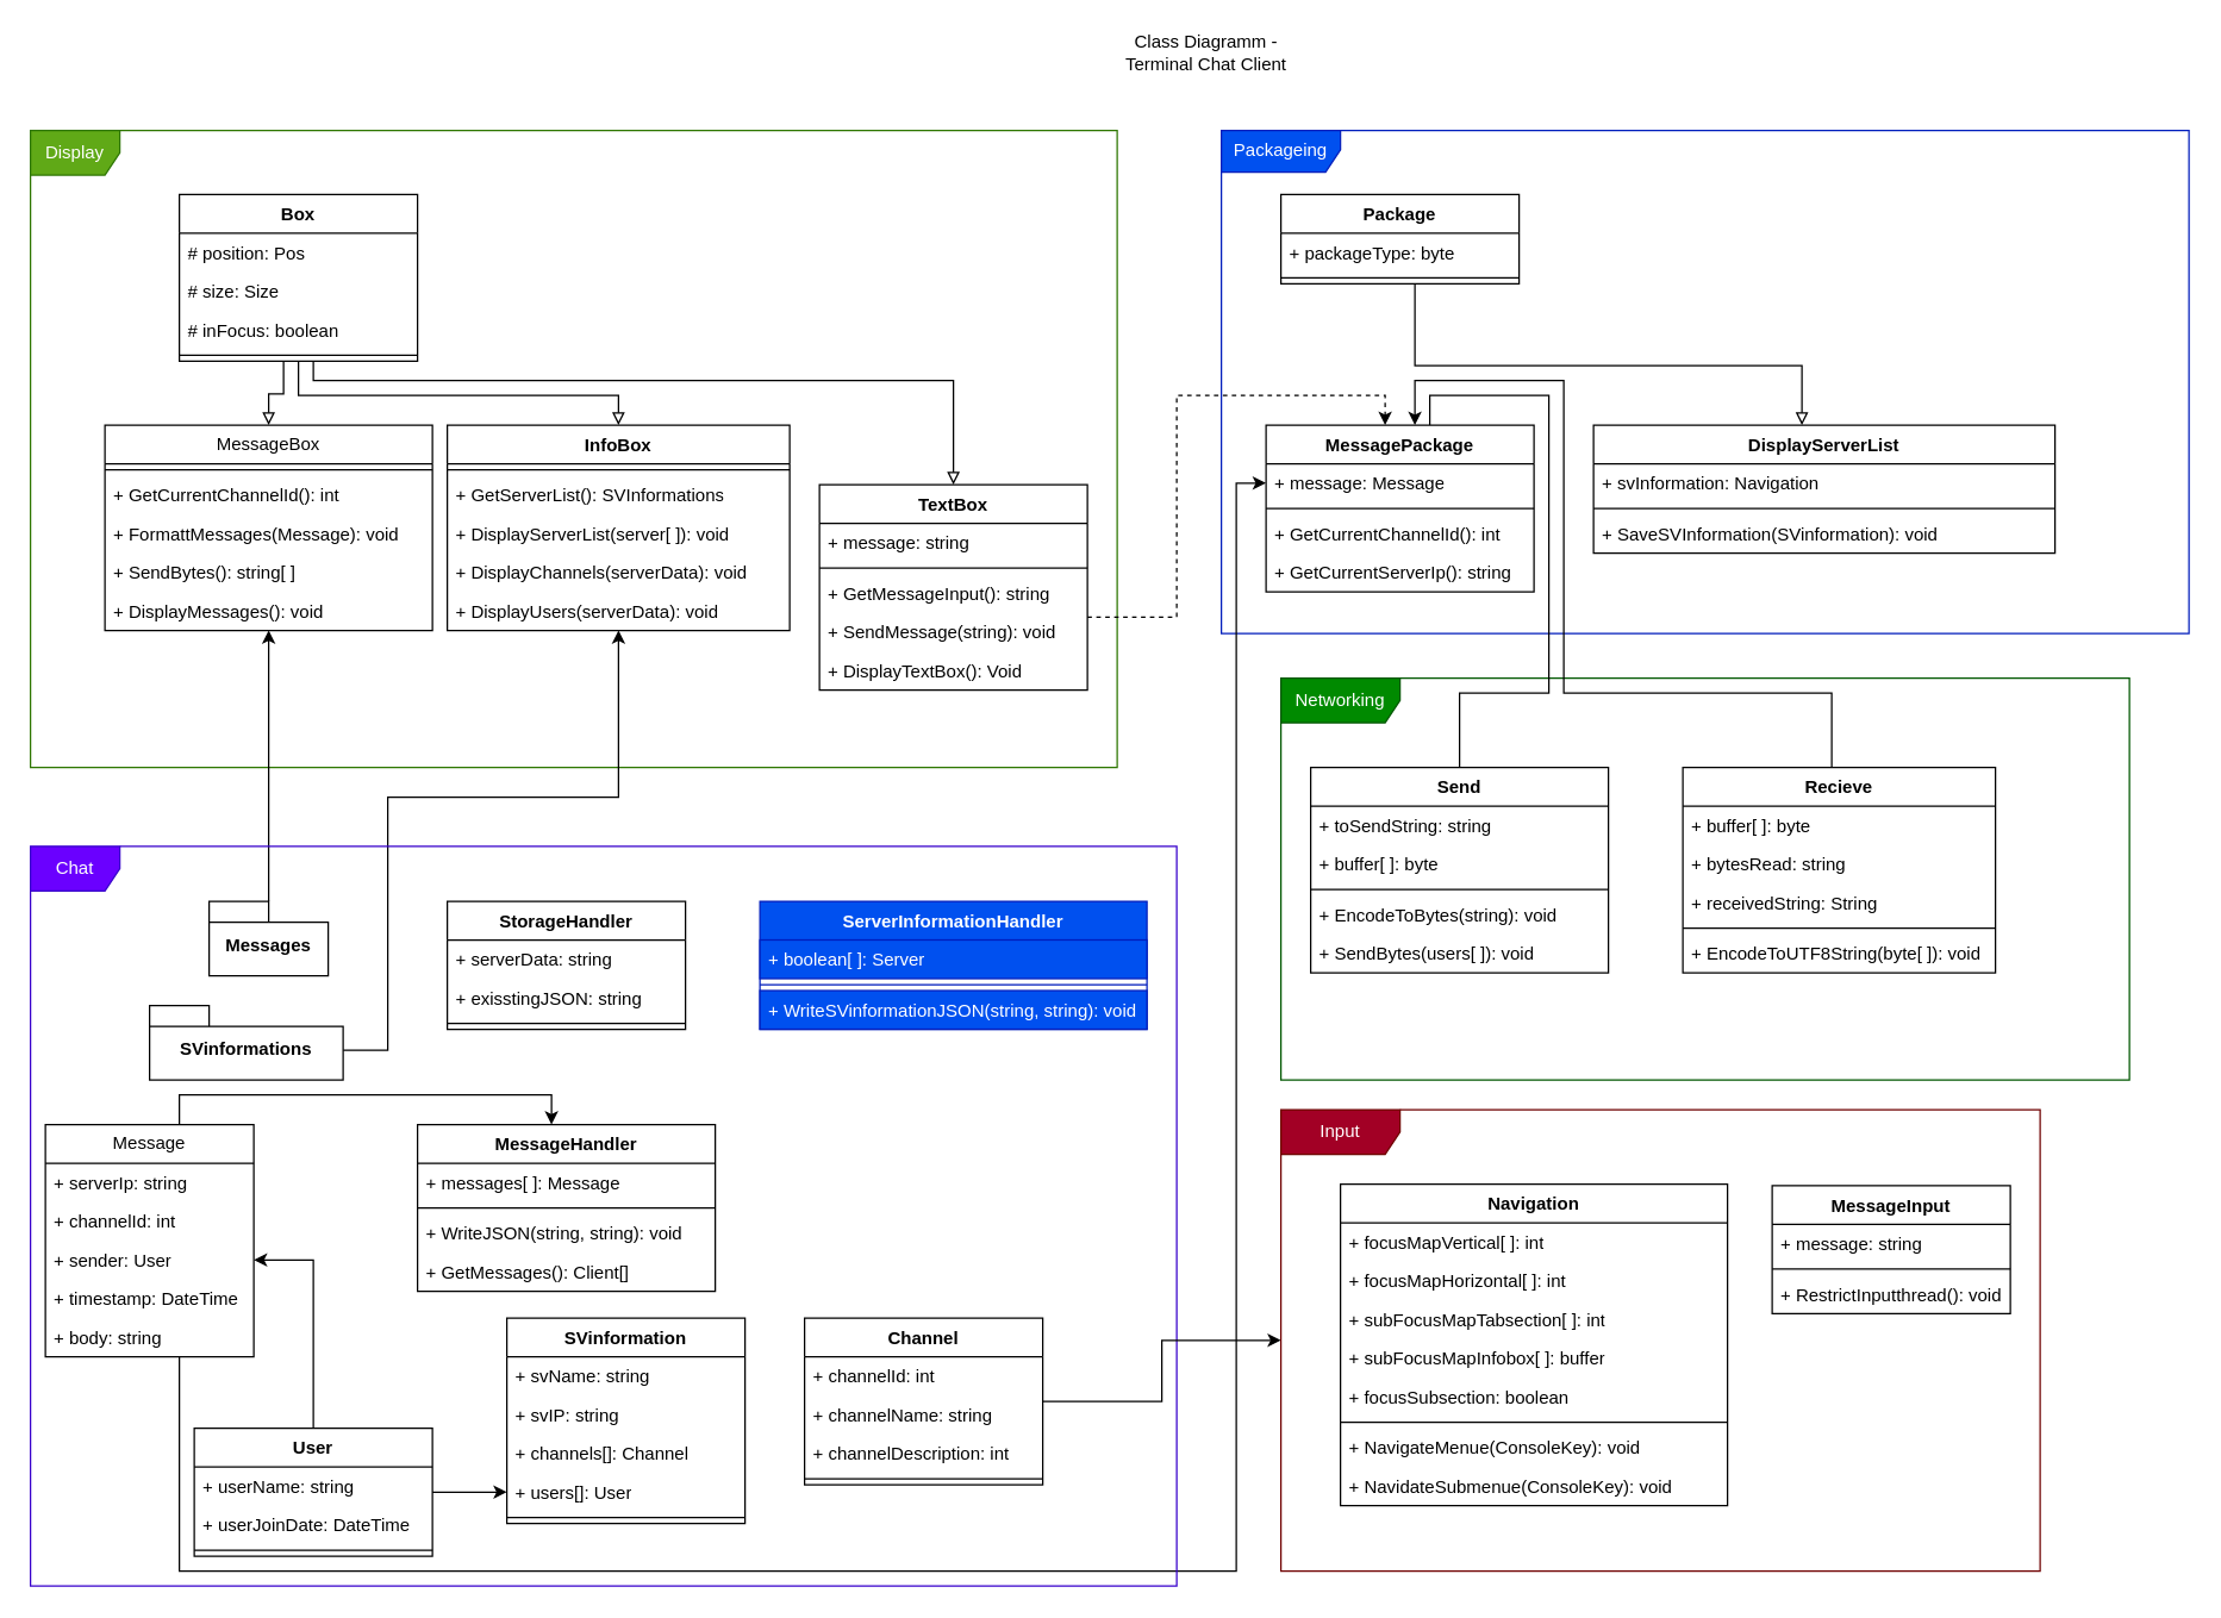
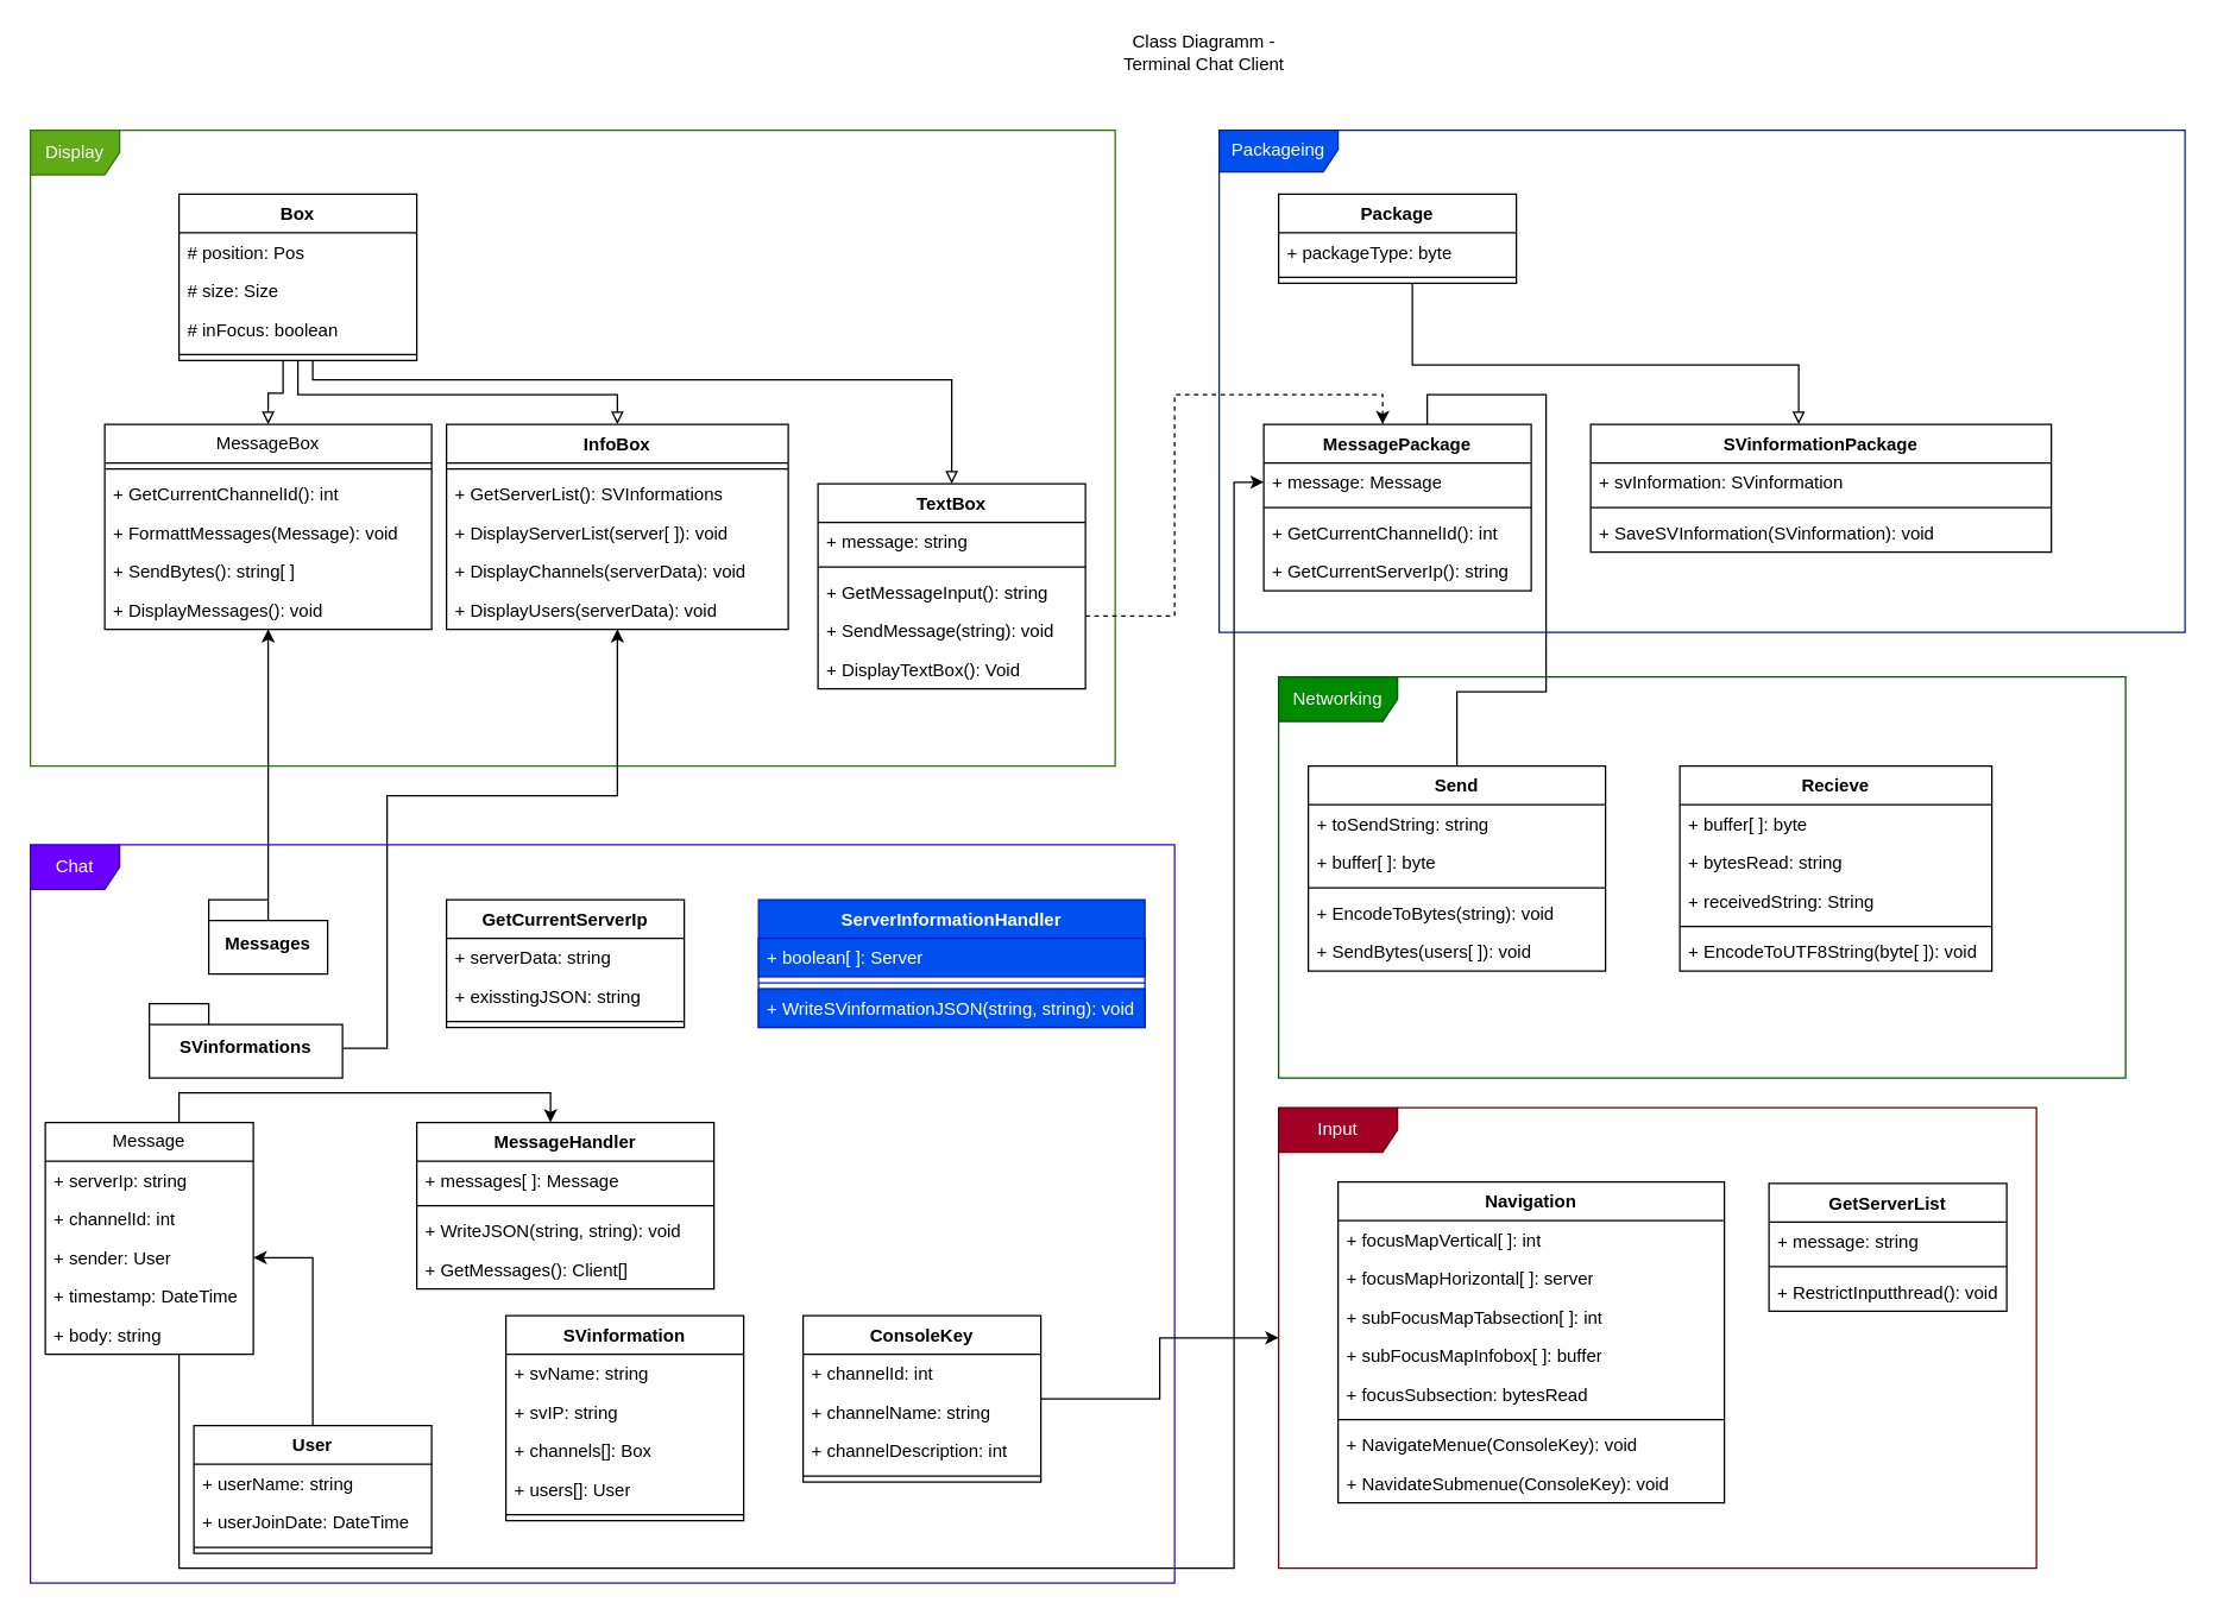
- <mxCell id="52" value="DisplayServerList" style="swimlane;fontStyle=1;align=center;verticalAlign=top;childLayout=stackLayout;horizontal=1;startSize=26;horizontalStack=0;resizeParent=1;resizeParentMax=0;resizeLast=0;collapsible=1;marginBottom=0;whiteSpace=wrap;html=1;" parent="1" vertex="1"><mxGeometry x="1070" y="285" width="310" height="86" as="geometry" /></mxCell>
+ <mxCell id="52" value="SVinformationPackage" style="swimlane;fontStyle=1;align=center;verticalAlign=top;childLayout=stackLayout;horizontal=1;startSize=26;horizontalStack=0;resizeParent=1;resizeParentMax=0;resizeLast=0;collapsible=1;marginBottom=0;whiteSpace=wrap;html=1;" parent="1" vertex="1"><mxGeometry x="1070" y="285" width="310" height="86" as="geometry" /></mxCell>
- <mxCell id="53" value="+ svInformation: Navigation" style="text;strokeColor=none;fillColor=none;align=left;verticalAlign=top;spacingLeft=4;spacingRight=4;overflow=hidden;rotatable=0;points=[[0,0.5],[1,0.5]];portConstraint=eastwest;whiteSpace=wrap;html=1;" parent="52" vertex="1"><mxGeometry y="26" width="310" height="26" as="geometry" /></mxCell>
+ <mxCell id="53" value="+ svInformation: SVinformation" style="text;strokeColor=none;fillColor=none;align=left;verticalAlign=top;spacingLeft=4;spacingRight=4;overflow=hidden;rotatable=0;points=[[0,0.5],[1,0.5]];portConstraint=eastwest;whiteSpace=wrap;html=1;" parent="52" vertex="1"><mxGeometry y="26" width="310" height="26" as="geometry" /></mxCell>
- <mxCell id="89" style="edgeStyle=orthogonalEdgeStyle;rounded=0;orthogonalLoop=1;jettySize=auto;html=1;" edge="1" parent="1" source="90" target="39"><mxGeometry relative="1" as="geometry"><Array as="points"><mxPoint x="1230" y="465" /><mxPoint x="1050" y="465" /><mxPoint x="1050" y="255" /><mxPoint x="950" y="255" /></Array></mxGeometry></mxCell>
- <mxCell id="57" value="StorageHandler" style="swimlane;fontStyle=1;align=center;verticalAlign=top;childLayout=stackLayout;horizontal=1;startSize=26;horizontalStack=0;resizeParent=1;resizeParentMax=0;resizeLast=0;collapsible=1;marginBottom=0;whiteSpace=wrap;html=1;" parent="1" vertex="1"><mxGeometry x="300" y="605" width="160" height="86" as="geometry" /></mxCell>
+ <mxCell id="57" value="GetCurrentServerIp" style="swimlane;fontStyle=1;align=center;verticalAlign=top;childLayout=stackLayout;horizontal=1;startSize=26;horizontalStack=0;resizeParent=1;resizeParentMax=0;resizeLast=0;collapsible=1;marginBottom=0;whiteSpace=wrap;html=1;" parent="1" vertex="1"><mxGeometry x="300" y="605" width="160" height="86" as="geometry" /></mxCell>
- <mxCell id="114" value="MessageInput" style="swimlane;fontStyle=1;align=center;verticalAlign=top;childLayout=stackLayout;horizontal=1;startSize=26;horizontalStack=0;resizeParent=1;resizeParentMax=0;resizeLast=0;collapsible=1;marginBottom=0;whiteSpace=wrap;html=1;" vertex="1" parent="1"><mxGeometry x="1190" y="796" width="160" height="86" as="geometry" /></mxCell>
+ <mxCell id="114" value="GetServerList" style="swimlane;fontStyle=1;align=center;verticalAlign=top;childLayout=stackLayout;horizontal=1;startSize=26;horizontalStack=0;resizeParent=1;resizeParentMax=0;resizeLast=0;collapsible=1;marginBottom=0;whiteSpace=wrap;html=1;" vertex="1" parent="1"><mxGeometry x="1190" y="796" width="160" height="86" as="geometry" /></mxCell>
- <mxCell id="106" value="+ focusMapHorizontal[ ]: int" style="text;strokeColor=none;fillColor=none;align=left;verticalAlign=top;spacingLeft=4;spacingRight=4;overflow=hidden;rotatable=0;points=[[0,0.5],[1,0.5]];portConstraint=eastwest;whiteSpace=wrap;html=1;" parent="104" vertex="1"><mxGeometry y="52" width="260" height="26" as="geometry" /></mxCell>
+ <mxCell id="106" value="+ focusMapHorizontal[ ]: server" style="text;strokeColor=none;fillColor=none;align=left;verticalAlign=top;spacingLeft=4;spacingRight=4;overflow=hidden;rotatable=0;points=[[0,0.5],[1,0.5]];portConstraint=eastwest;whiteSpace=wrap;html=1;" parent="104" vertex="1"><mxGeometry y="52" width="260" height="26" as="geometry" /></mxCell>
- <mxCell id="83" value="Channel&lt;div&gt;&lt;br&gt;&lt;/div&gt;" style="swimlane;fontStyle=1;align=center;verticalAlign=top;childLayout=stackLayout;horizontal=1;startSize=26;horizontalStack=0;resizeParent=1;resizeParentMax=0;resizeLast=0;collapsible=1;marginBottom=0;whiteSpace=wrap;html=1;" parent="1" vertex="1"><mxGeometry x="540" y="885" width="160" height="112" as="geometry" /></mxCell>
+ <mxCell id="83" value="ConsoleKey&lt;div&gt;&lt;br&gt;&lt;/div&gt;" style="swimlane;fontStyle=1;align=center;verticalAlign=top;childLayout=stackLayout;horizontal=1;startSize=26;horizontalStack=0;resizeParent=1;resizeParentMax=0;resizeLast=0;collapsible=1;marginBottom=0;whiteSpace=wrap;html=1;" parent="1" vertex="1"><mxGeometry x="540" y="885" width="160" height="112" as="geometry" /></mxCell>
- <mxCell id="109" value="+ focusSubsection: boolean" style="text;strokeColor=none;fillColor=none;align=left;verticalAlign=top;spacingLeft=4;spacingRight=4;overflow=hidden;rotatable=0;points=[[0,0.5],[1,0.5]];portConstraint=eastwest;whiteSpace=wrap;html=1;" vertex="1" parent="104"><mxGeometry y="130" width="260" height="26" as="geometry" /></mxCell>
+ <mxCell id="109" value="+ focusSubsection: bytesRead" style="text;strokeColor=none;fillColor=none;align=left;verticalAlign=top;spacingLeft=4;spacingRight=4;overflow=hidden;rotatable=0;points=[[0,0.5],[1,0.5]];portConstraint=eastwest;whiteSpace=wrap;html=1;" vertex="1" parent="104"><mxGeometry y="130" width="260" height="26" as="geometry" /></mxCell>
- <mxCell id="79" value="+ channels[]: Channel" style="text;strokeColor=none;fillColor=none;align=left;verticalAlign=top;spacingLeft=4;spacingRight=4;overflow=hidden;rotatable=0;points=[[0,0.5],[1,0.5]];portConstraint=eastwest;whiteSpace=wrap;html=1;" parent="76" vertex="1"><mxGeometry y="78" width="160" height="26" as="geometry" /></mxCell>
+ <mxCell id="79" value="+ channels[]: Box" style="text;strokeColor=none;fillColor=none;align=left;verticalAlign=top;spacingLeft=4;spacingRight=4;overflow=hidden;rotatable=0;points=[[0,0.5],[1,0.5]];portConstraint=eastwest;whiteSpace=wrap;html=1;" parent="76" vertex="1"><mxGeometry y="78" width="160" height="26" as="geometry" /></mxCell>
- <mxCell id="71" style="edgeStyle=orthogonalEdgeStyle;rounded=0;orthogonalLoop=1;jettySize=auto;html=1;" parent="1" source="72" target="80" edge="1"><mxGeometry relative="1" as="geometry" /></mxCell>
